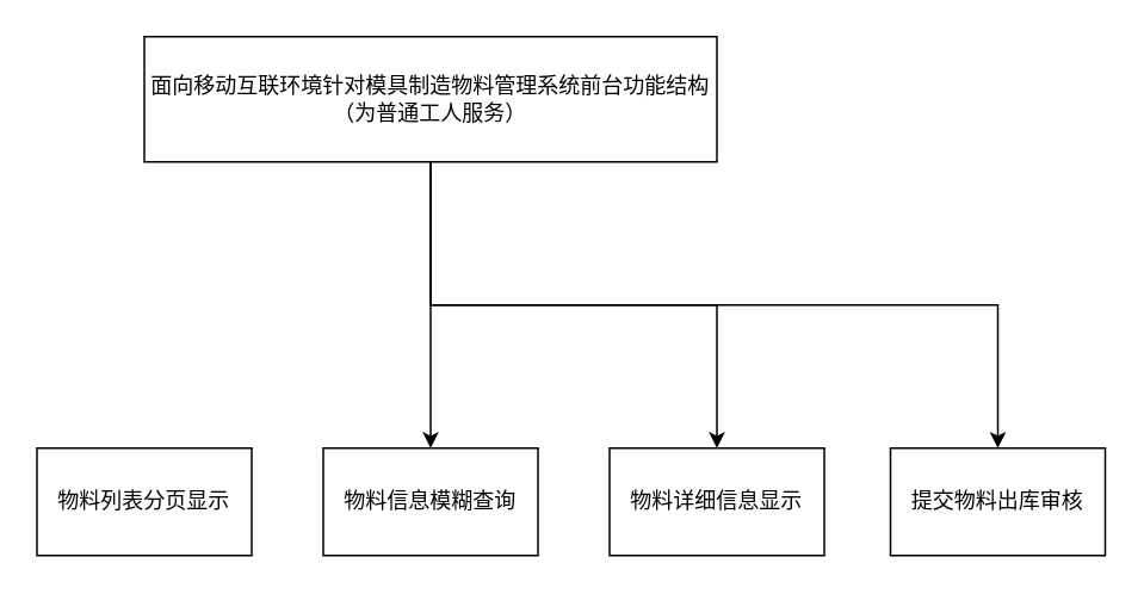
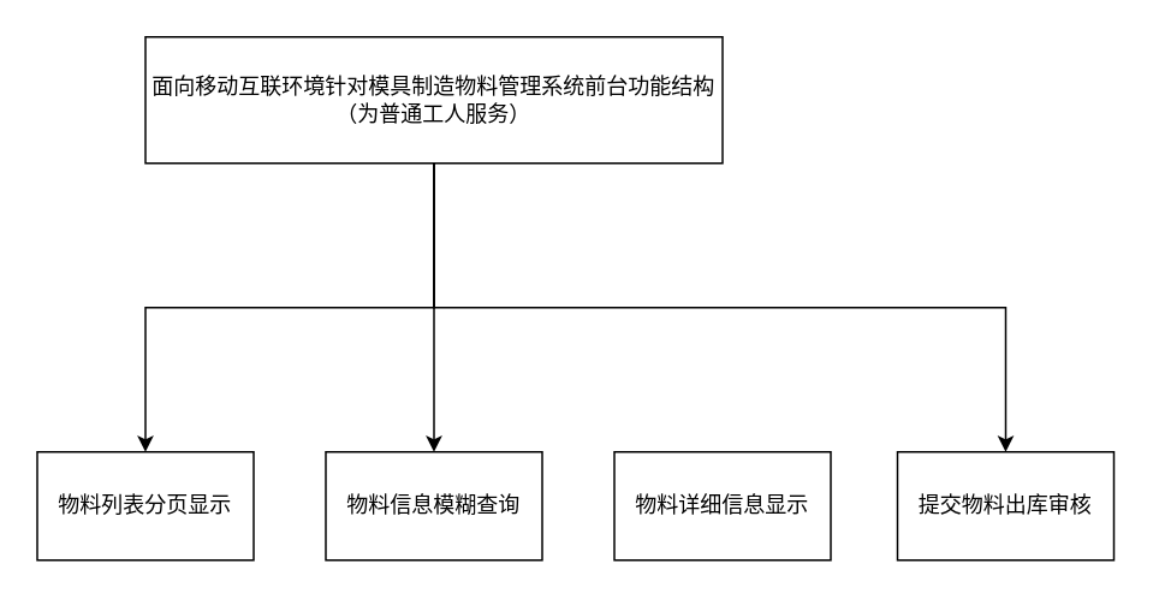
+ <mxCell id="3" style="edgeStyle=orthogonalEdgeStyle;rounded=0;orthogonalLoop=1;jettySize=auto;html=1;exitX=0.5;exitY=1;exitDx=0;exitDy=0;entryX=0.5;entryY=0;entryDx=0;entryDy=0;" parent="1" source="6" target="8" edge="1"><mxGeometry relative="1" as="geometry" /></mxCell>
- <mxCell id="4" style="edgeStyle=orthogonalEdgeStyle;rounded=0;orthogonalLoop=1;jettySize=auto;html=1;exitX=0.5;exitY=1;exitDx=0;exitDy=0;" parent="1" source="6" target="9" edge="1"><mxGeometry relative="1" as="geometry" /></mxCell>
